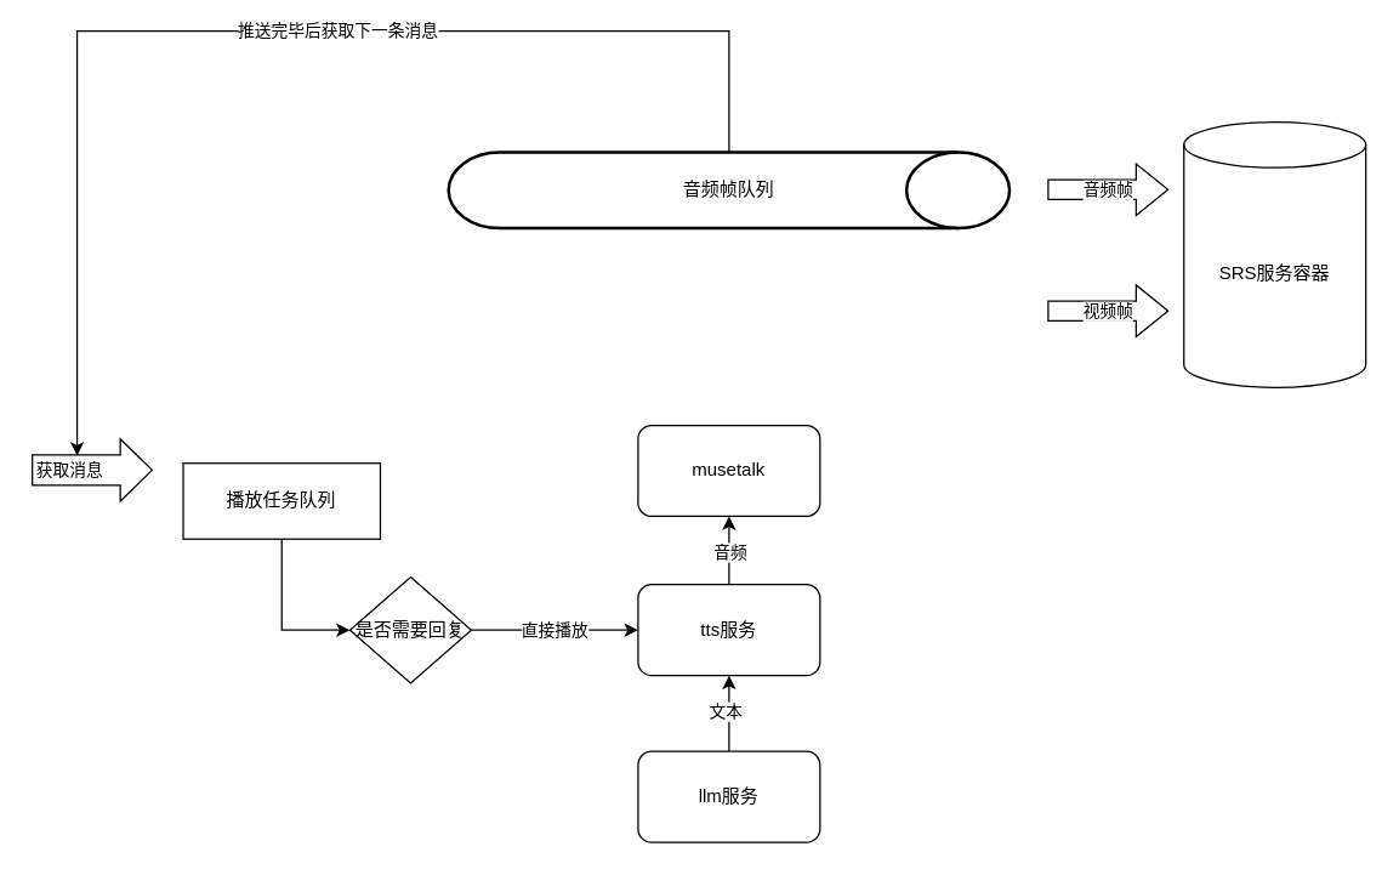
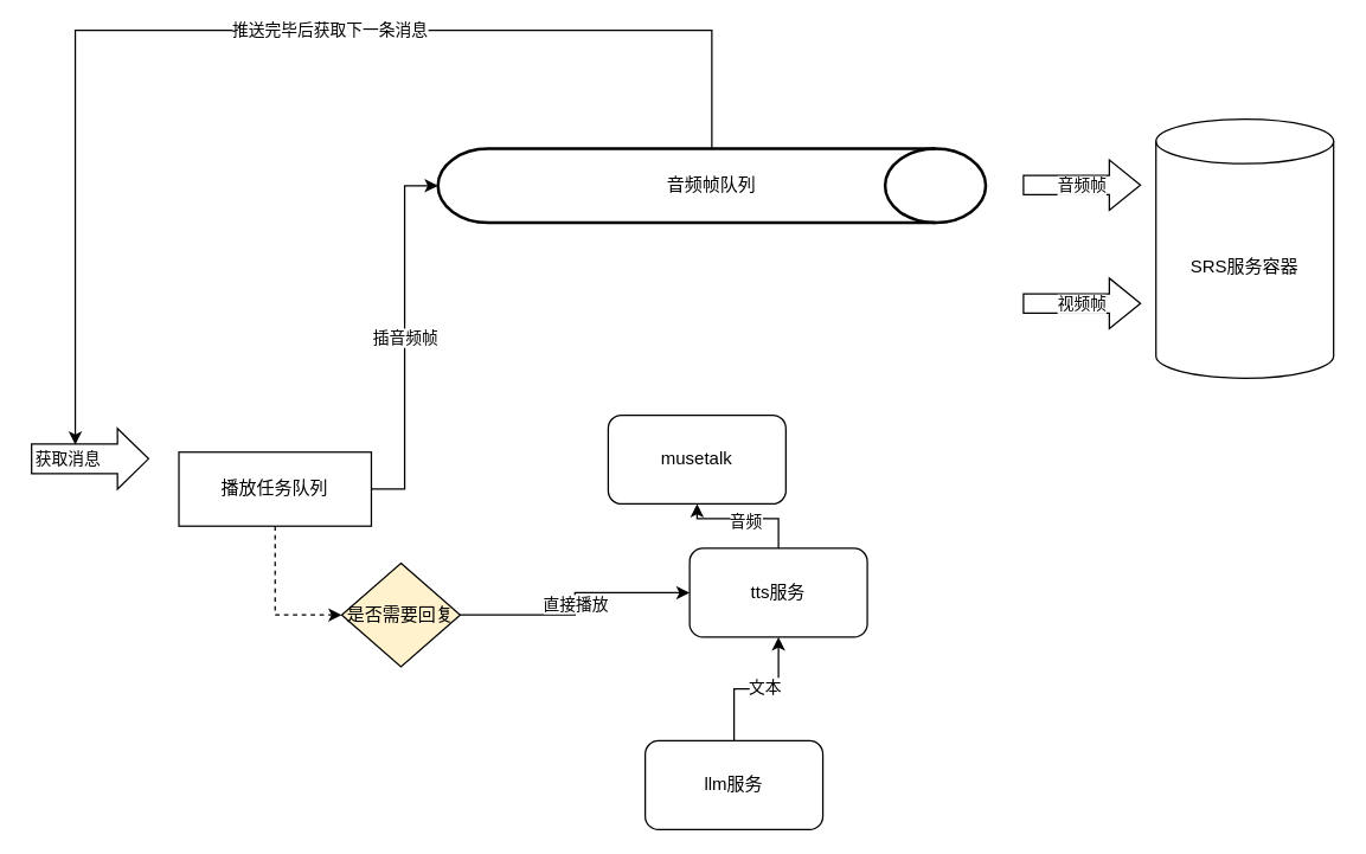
+ <mxCell id="10" value="插音频帧" style="edgeStyle=orthogonalEdgeStyle;rounded=0;orthogonalLoop=1;jettySize=auto;html=1;entryX=0;entryY=0.5;entryDx=0;entryDy=0;entryPerimeter=0;startArrow=none;" edge="1" parent="1" source="19" target="17"><mxGeometry relative="1" as="geometry" /></mxCell>
- <mxCell id="14" value="musetalk" style="rounded=1;whiteSpace=wrap;html=1;" vertex="1" parent="1"><mxGeometry x="420" y="280" width="120" height="60" as="geometry" /></mxCell>
+ <mxCell id="14" value="musetalk" style="rounded=1;whiteSpace=wrap;html=1;" vertex="1" parent="1"><mxGeometry x="410" y="280" width="120" height="60" as="geometry" /></mxCell>
- <mxCell id="18" style="edgeStyle=orthogonalEdgeStyle;rounded=0;orthogonalLoop=1;jettySize=auto;html=1;entryX=0;entryY=0.5;entryDx=0;entryDy=0;exitX=0.5;exitY=1;exitDx=0;exitDy=0;" edge="1" parent="1" source="19" target="11"><mxGeometry relative="1" as="geometry"><Array as="points"><mxPoint x="185" y="415" /></Array></mxGeometry></mxCell>
+ <mxCell id="18" style="edgeStyle=orthogonalEdgeStyle;rounded=0;orthogonalLoop=1;jettySize=auto;html=1;entryX=0;entryY=0.5;entryDx=0;entryDy=0;exitX=0.5;exitY=1;exitDx=0;exitDy=0;dashed=1;" edge="1" parent="1" source="19" target="11"><mxGeometry relative="1" as="geometry"><Array as="points"><mxPoint x="185" y="415" /></Array></mxGeometry></mxCell>
- <mxCell id="11" value="是否需要回复" style="rhombus;whiteSpace=wrap;html=1;" vertex="1" parent="1"><mxGeometry x="230" y="380" width="80" height="70" as="geometry" /></mxCell>
+ <mxCell id="11" value="是否需要回复" style="rhombus;whiteSpace=wrap;html=1;fillColor=#fff2cc;" vertex="1" parent="1"><mxGeometry x="230" y="380" width="80" height="70" as="geometry" /></mxCell>
- <mxCell id="8" value="tts服务" style="rounded=1;whiteSpace=wrap;html=1;" vertex="1" parent="1"><mxGeometry x="420" y="385" width="120" height="60" as="geometry" /></mxCell>
+ <mxCell id="8" value="tts服务" style="rounded=1;whiteSpace=wrap;html=1;" vertex="1" parent="1"><mxGeometry x="465" y="370" width="120" height="60" as="geometry" /></mxCell>
- <mxCell id="5" value="llm服务" style="rounded=1;whiteSpace=wrap;html=1;" vertex="1" parent="1"><mxGeometry x="420" y="495" width="120" height="60" as="geometry" /></mxCell>
+ <mxCell id="5" value="llm服务" style="rounded=1;whiteSpace=wrap;html=1;" vertex="1" parent="1"><mxGeometry x="435" y="500" width="120" height="60" as="geometry" /></mxCell>
